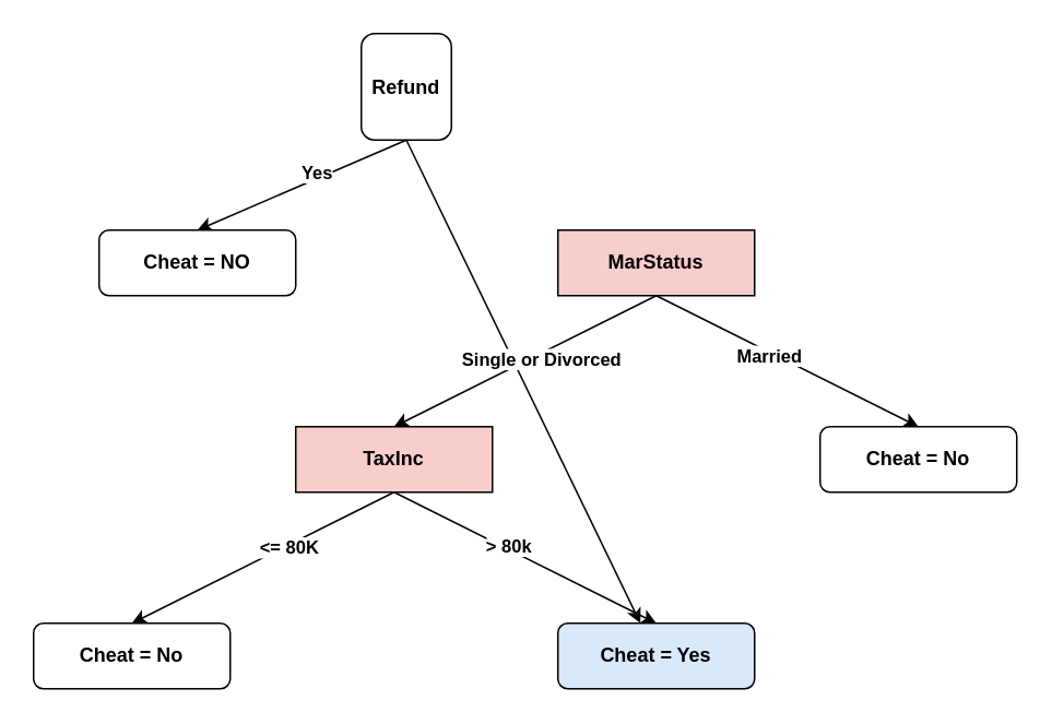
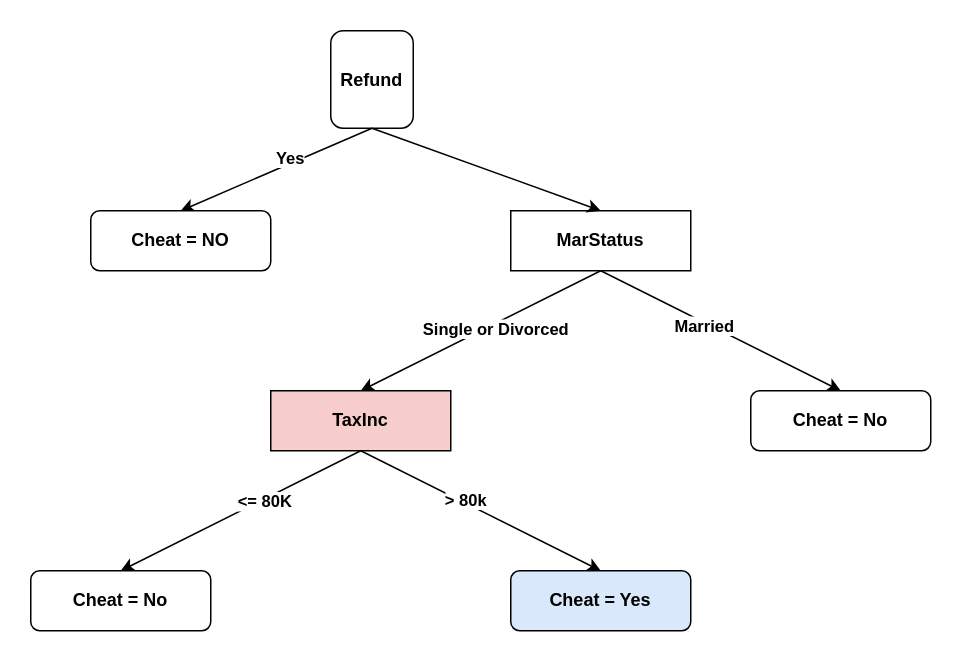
- <mxCell id="3" value="&lt;b&gt;MarStatus&lt;/b&gt;" style="rounded=0;whiteSpace=wrap;html=1;fillColor=#f8cecc;" vertex="1" parent="1"><mxGeometry x="340" y="140" width="120" height="40" as="geometry" /></mxCell>
+ <mxCell id="3" value="&lt;b&gt;MarStatus&lt;/b&gt;" style="rounded=0;whiteSpace=wrap;html=1;" vertex="1" parent="1"><mxGeometry x="340" y="140" width="120" height="40" as="geometry" /></mxCell>
- <mxCell id="7" value="" style="endArrow=classic;html=1;rounded=0;exitX=0.5;exitY=1;exitDx=0;exitDy=0;" edge="1" parent="1" source="2" target="19"><mxGeometry width="50" height="50" relative="1" as="geometry"><mxPoint x="330" y="280" as="sourcePoint" /><mxPoint x="380" y="230" as="targetPoint" /></mxGeometry></mxCell>
+ <mxCell id="7" value="" style="endArrow=classic;html=1;rounded=0;exitX=0.5;exitY=1;exitDx=0;exitDy=0;entryX=0.5;entryY=0;entryDx=0;entryDy=0;" edge="1" parent="1" source="2" target="3"><mxGeometry width="50" height="50" relative="1" as="geometry"><mxPoint x="330" y="280" as="sourcePoint" /><mxPoint x="380" y="230" as="targetPoint" /></mxGeometry></mxCell>
